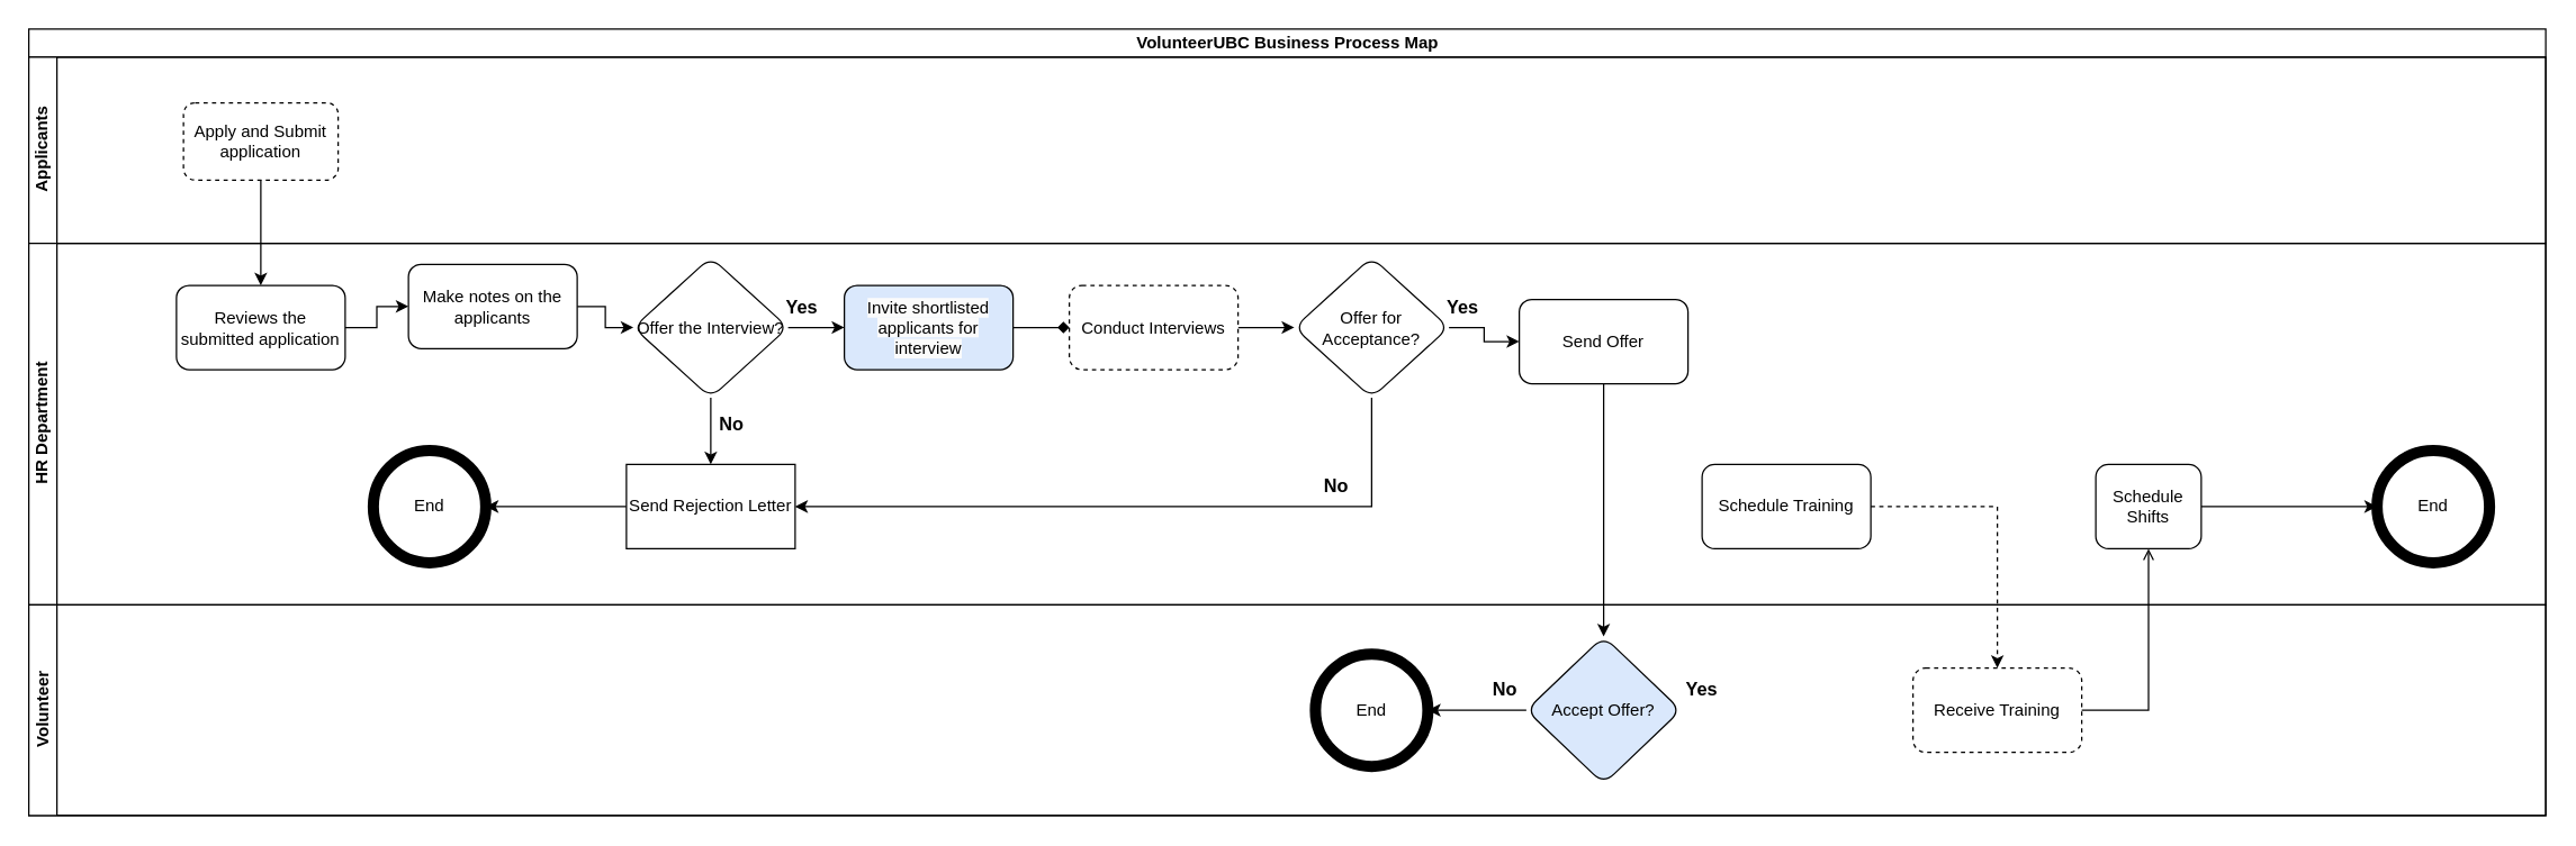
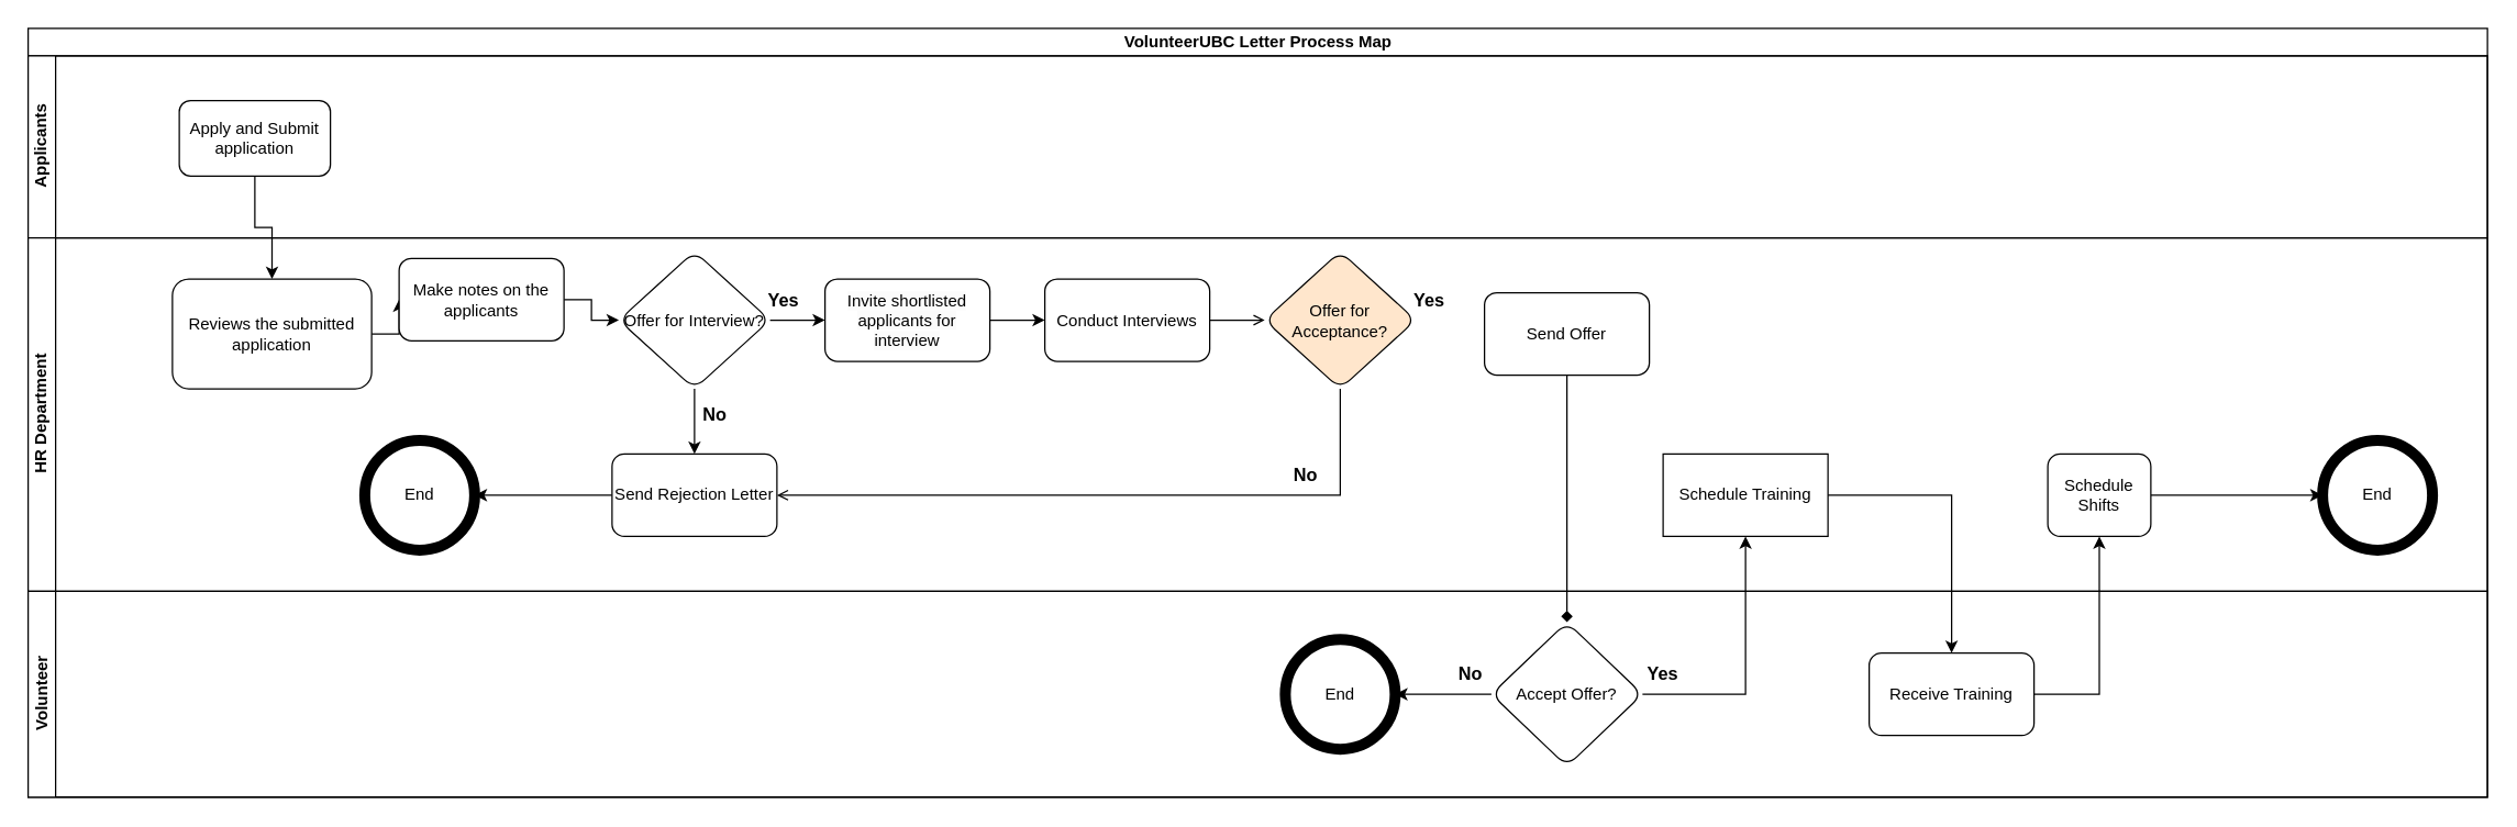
- <mxCell id="2" value="VolunteerUBC Business Process Map" style="swimlane;childLayout=stackLayout;resizeParent=1;resizeParentMax=0;horizontal=1;startSize=20;horizontalStack=0;html=1;" vertex="1" parent="1"><mxGeometry x="20" y="20" width="1790" height="560" as="geometry" /></mxCell>
+ <mxCell id="2" value="VolunteerUBC Letter Process Map" style="swimlane;childLayout=stackLayout;resizeParent=1;resizeParentMax=0;horizontal=1;startSize=20;horizontalStack=0;html=1;" vertex="1" parent="1"><mxGeometry x="20" y="20" width="1790" height="560" as="geometry" /></mxCell>
- <mxCell id="4" value="&lt;font style=&quot;font-size: 12px;&quot;&gt;Apply and Submit application&lt;/font&gt;" style="rounded=1;whiteSpace=wrap;html=1;dashed=1;" vertex="1" parent="3"><mxGeometry x="110" y="32.5" width="110" height="55" as="geometry" /></mxCell>
+ <mxCell id="4" value="&lt;font style=&quot;font-size: 12px;&quot;&gt;Apply and Submit application&lt;/font&gt;" style="rounded=1;whiteSpace=wrap;html=1;" vertex="1" parent="3"><mxGeometry x="110" y="32.5" width="110" height="55" as="geometry" /></mxCell>
- <mxCell id="7" value="Reviews the submitted application" style="whiteSpace=wrap;html=1;rounded=1;" vertex="1" parent="5"><mxGeometry x="105" y="30" width="120" height="60" as="geometry" /></mxCell>
+ <mxCell id="7" value="Reviews the submitted application" style="whiteSpace=wrap;html=1;rounded=1;" vertex="1" parent="5"><mxGeometry x="105" y="30" width="145" height="80" as="geometry" /></mxCell>
- <mxCell id="12" value="&lt;meta charset=&quot;utf-8&quot;&gt;&lt;span style=&quot;color: rgb(0, 0, 0); font-family: Helvetica; font-size: 12px; font-style: normal; font-variant-ligatures: normal; font-variant-caps: normal; font-weight: 400; letter-spacing: normal; orphans: 2; text-align: center; text-indent: 0px; text-transform: none; widows: 2; word-spacing: 0px; -webkit-text-stroke-width: 0px; background-color: rgb(251, 251, 251); text-decoration-thickness: initial; text-decoration-style: initial; text-decoration-color: initial; float: none; display: inline !important;&quot;&gt;Invite shortlisted applicants for interview&lt;/span&gt;" style="whiteSpace=wrap;html=1;rounded=1;fillColor=#dae8fc;" vertex="1" parent="5"><mxGeometry x="580" y="30" width="120" height="60" as="geometry" /></mxCell>
+ <mxCell id="12" value="&lt;meta charset=&quot;utf-8&quot;&gt;&lt;span style=&quot;color: rgb(0, 0, 0); font-family: Helvetica; font-size: 12px; font-style: normal; font-variant-ligatures: normal; font-variant-caps: normal; font-weight: 400; letter-spacing: normal; orphans: 2; text-align: center; text-indent: 0px; text-transform: none; widows: 2; word-spacing: 0px; -webkit-text-stroke-width: 0px; background-color: rgb(251, 251, 251); text-decoration-thickness: initial; text-decoration-style: initial; text-decoration-color: initial; float: none; display: inline !important;&quot;&gt;Invite shortlisted applicants for interview&lt;/span&gt;" style="whiteSpace=wrap;html=1;rounded=1;" vertex="1" parent="5"><mxGeometry x="580" y="30" width="120" height="60" as="geometry" /></mxCell>
- <mxCell id="15" value="" style="edgeStyle=orthogonalEdgeStyle;rounded=0;orthogonalLoop=1;jettySize=auto;html=1;endArrow=diamond;" edge="1" parent="5" source="12" target="14"><mxGeometry relative="1" as="geometry" /></mxCell>
+ <mxCell id="15" value="" style="edgeStyle=orthogonalEdgeStyle;rounded=0;orthogonalLoop=1;jettySize=auto;html=1;" edge="1" parent="5" source="12" target="14"><mxGeometry relative="1" as="geometry" /></mxCell>
- <mxCell id="14" value="Conduct Interviews" style="whiteSpace=wrap;html=1;rounded=1;dashed=1;" vertex="1" parent="5"><mxGeometry x="740" y="30" width="120" height="60" as="geometry" /></mxCell>
+ <mxCell id="14" value="Conduct Interviews" style="whiteSpace=wrap;html=1;rounded=1;" vertex="1" parent="5"><mxGeometry x="740" y="30" width="120" height="60" as="geometry" /></mxCell>
- <mxCell id="13" value="" style="edgeStyle=orthogonalEdgeStyle;rounded=0;orthogonalLoop=1;jettySize=auto;html=1;" edge="1" parent="5" source="14" target="23"><mxGeometry relative="1" as="geometry" /></mxCell>
+ <mxCell id="13" value="" style="edgeStyle=orthogonalEdgeStyle;rounded=0;orthogonalLoop=1;jettySize=auto;html=1;endArrow=open;" edge="1" parent="5" source="14" target="23"><mxGeometry relative="1" as="geometry" /></mxCell>
- <mxCell id="23" value="Offer for Acceptance?" style="rhombus;whiteSpace=wrap;html=1;rounded=1;" vertex="1" parent="5"><mxGeometry x="900" y="10" width="110" height="100" as="geometry" /></mxCell>
+ <mxCell id="23" value="Offer for Acceptance?" style="rhombus;whiteSpace=wrap;html=1;rounded=1;fillColor=#ffe6cc;" vertex="1" parent="5"><mxGeometry x="900" y="10" width="110" height="100" as="geometry" /></mxCell>
- <mxCell id="11" value="Offer the Interview?" style="rhombus;whiteSpace=wrap;html=1;rounded=1;" vertex="1" parent="5"><mxGeometry x="430" y="10" width="110" height="100" as="geometry" /></mxCell>
+ <mxCell id="11" value="Offer for Interview?" style="rhombus;whiteSpace=wrap;html=1;rounded=1;" vertex="1" parent="5"><mxGeometry x="430" y="10" width="110" height="100" as="geometry" /></mxCell>
- <mxCell id="26" value="" style="edgeStyle=orthogonalEdgeStyle;rounded=0;orthogonalLoop=1;jettySize=auto;html=1;" edge="1" parent="5" source="23" target="25"><mxGeometry relative="1" as="geometry" /></mxCell>
- <mxCell id="17" value="Send Rejection Letter" style="whiteSpace=wrap;html=1;rounded=0;" vertex="1" parent="5"><mxGeometry x="425" y="157.5" width="120" height="60" as="geometry" /></mxCell>
+ <mxCell id="17" value="Send Rejection Letter" style="whiteSpace=wrap;html=1;rounded=1;" vertex="1" parent="5"><mxGeometry x="425" y="157.5" width="120" height="60" as="geometry" /></mxCell>
- <mxCell id="22" style="edgeStyle=orthogonalEdgeStyle;rounded=0;orthogonalLoop=1;jettySize=auto;html=1;exitX=0.5;exitY=1;exitDx=0;exitDy=0;entryX=1;entryY=0.5;entryDx=0;entryDy=0;" edge="1" parent="5" source="23" target="17"><mxGeometry relative="1" as="geometry" /></mxCell>
+ <mxCell id="22" style="edgeStyle=orthogonalEdgeStyle;rounded=0;orthogonalLoop=1;jettySize=auto;html=1;exitX=0.5;exitY=1;exitDx=0;exitDy=0;entryX=1;entryY=0.5;entryDx=0;entryDy=0;endArrow=open;" edge="1" parent="5" source="23" target="17"><mxGeometry relative="1" as="geometry" /></mxCell>
- <mxCell id="28" value="Schedule Training" style="whiteSpace=wrap;html=1;rounded=1;" vertex="1" parent="5"><mxGeometry x="1190" y="157.5" width="120" height="60" as="geometry" /></mxCell>
+ <mxCell id="28" value="Schedule Training" style="whiteSpace=wrap;html=1;rounded=0;" vertex="1" parent="5"><mxGeometry x="1190" y="157.5" width="120" height="60" as="geometry" /></mxCell>
- <mxCell id="42" value="" style="edgeStyle=orthogonalEdgeStyle;rounded=0;orthogonalLoop=1;jettySize=auto;html=1;dashed=1;" edge="1" parent="2" source="28" target="38"><mxGeometry relative="1" as="geometry" /></mxCell>
+ <mxCell id="42" value="" style="edgeStyle=orthogonalEdgeStyle;rounded=0;orthogonalLoop=1;jettySize=auto;html=1;" edge="1" parent="2" source="28" target="38"><mxGeometry relative="1" as="geometry" /></mxCell>
- <mxCell id="43" value="" style="edgeStyle=orthogonalEdgeStyle;rounded=0;orthogonalLoop=1;jettySize=auto;html=1;endArrow=open;" edge="1" parent="2" source="38" target="30"><mxGeometry relative="1" as="geometry" /></mxCell>
+ <mxCell id="43" value="" style="edgeStyle=orthogonalEdgeStyle;rounded=0;orthogonalLoop=1;jettySize=auto;html=1;" edge="1" parent="2" source="38" target="30"><mxGeometry relative="1" as="geometry" /></mxCell>
- <mxCell id="40" value="" style="edgeStyle=orthogonalEdgeStyle;rounded=0;orthogonalLoop=1;jettySize=auto;html=1;" edge="1" parent="2" source="25" target="34"><mxGeometry relative="1" as="geometry" /></mxCell>
+ <mxCell id="40" value="" style="edgeStyle=orthogonalEdgeStyle;rounded=0;orthogonalLoop=1;jettySize=auto;html=1;endArrow=diamond;" edge="1" parent="2" source="25" target="34"><mxGeometry relative="1" as="geometry" /></mxCell>
+ <mxCell id="41" value="" style="edgeStyle=orthogonalEdgeStyle;rounded=0;orthogonalLoop=1;jettySize=auto;html=1;" edge="1" parent="2" source="34" target="28"><mxGeometry relative="1" as="geometry" /></mxCell>
- <mxCell id="34" value="Accept Offer?" style="rhombus;whiteSpace=wrap;html=1;rounded=1;fillColor=#dae8fc;" vertex="1" parent="32"><mxGeometry x="1065" y="22.5" width="110" height="105" as="geometry" /></mxCell>
+ <mxCell id="34" value="Accept Offer?" style="rhombus;whiteSpace=wrap;html=1;rounded=1;" vertex="1" parent="32"><mxGeometry x="1065" y="22.5" width="110" height="105" as="geometry" /></mxCell>
- <mxCell id="38" value="Receive Training" style="whiteSpace=wrap;html=1;rounded=1;dashed=1;" vertex="1" parent="32"><mxGeometry x="1340" y="45" width="120" height="60" as="geometry" /></mxCell>
+ <mxCell id="38" value="Receive Training" style="whiteSpace=wrap;html=1;rounded=1;" vertex="1" parent="32"><mxGeometry x="1340" y="45" width="120" height="60" as="geometry" /></mxCell>
